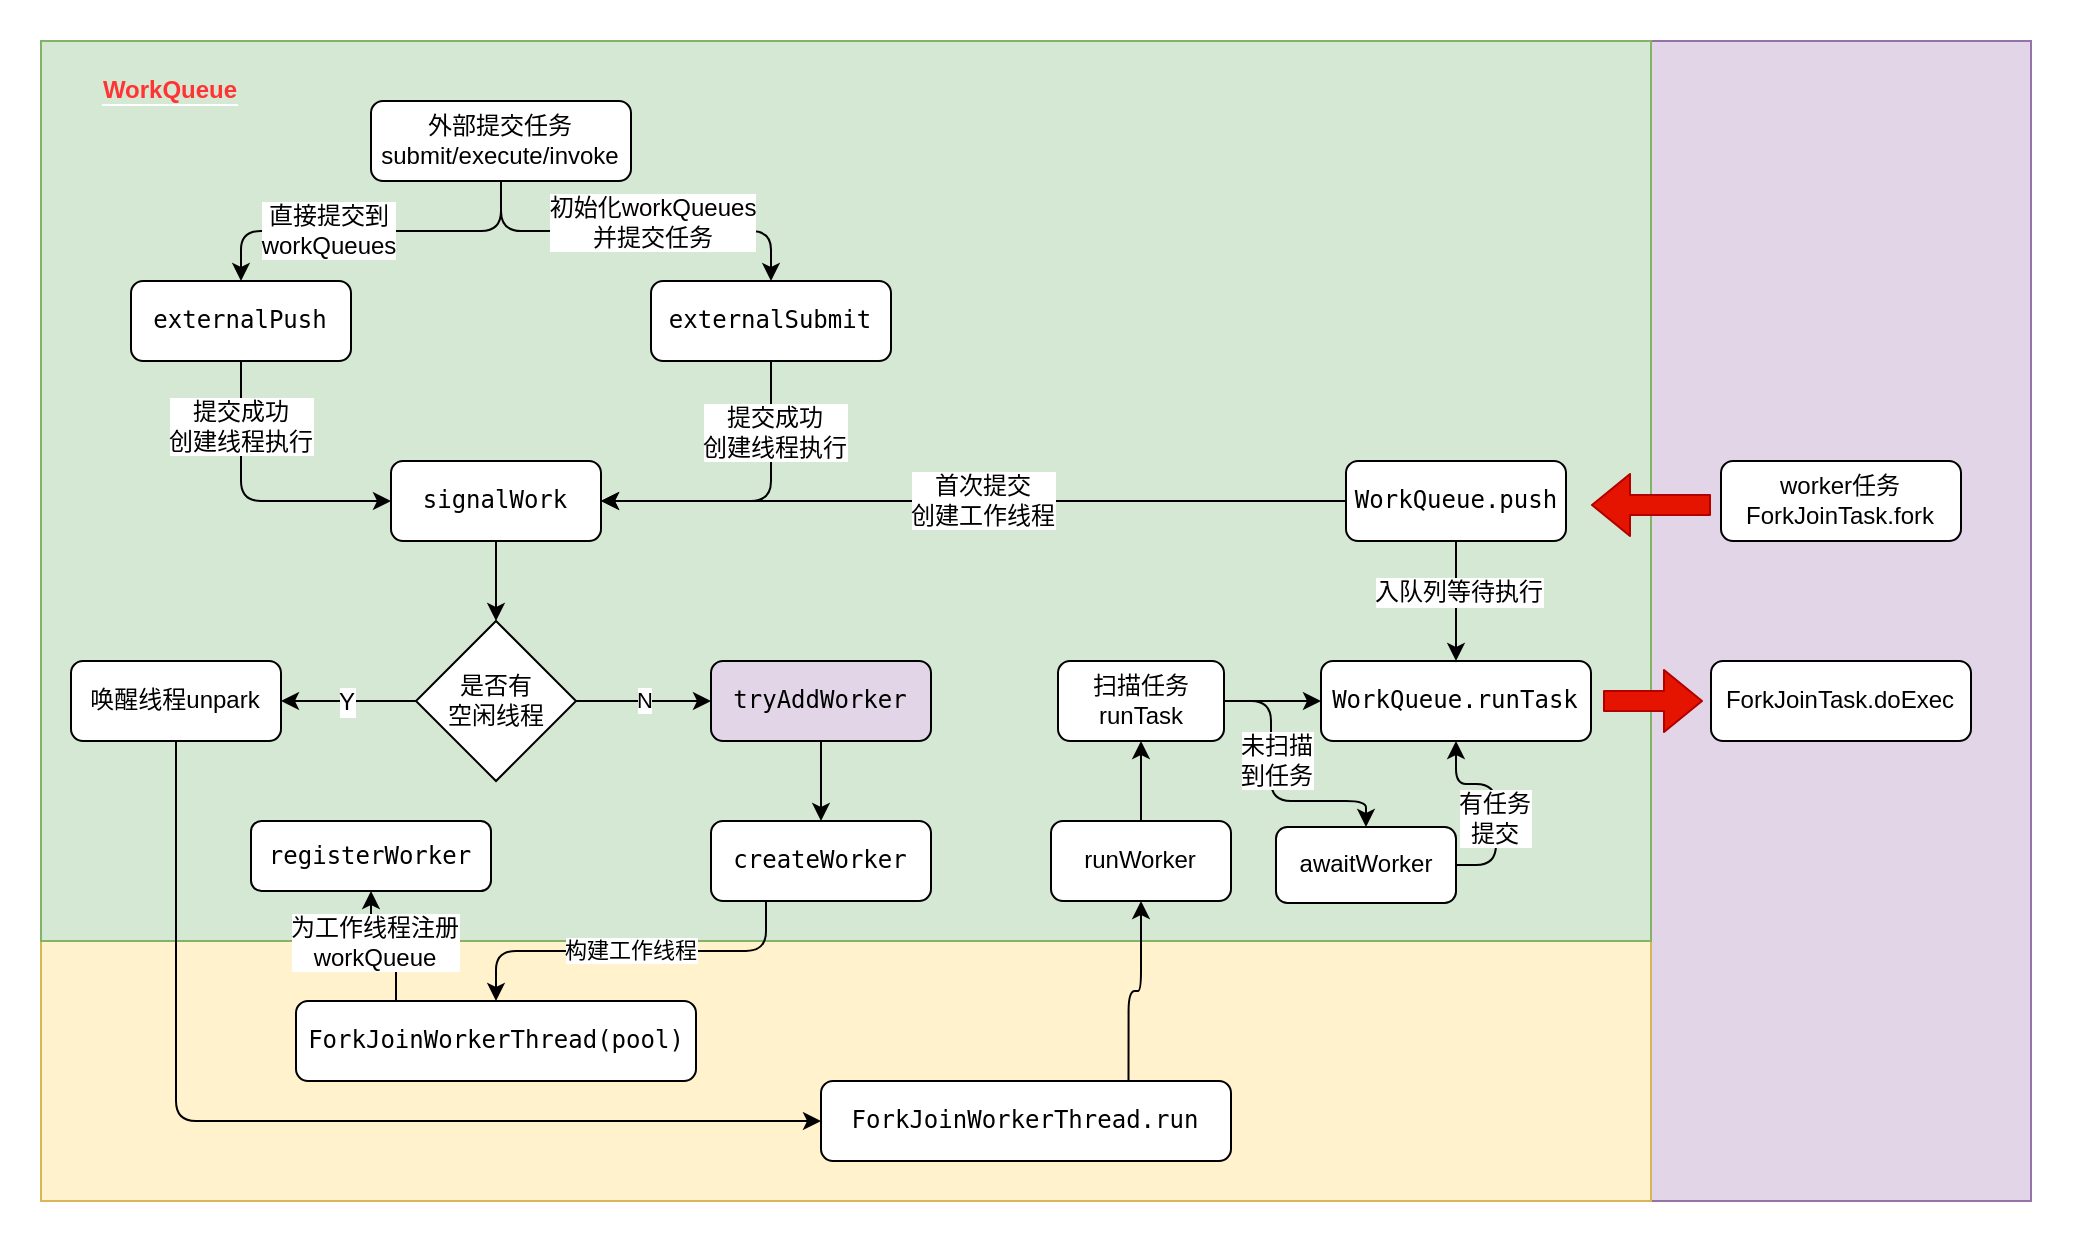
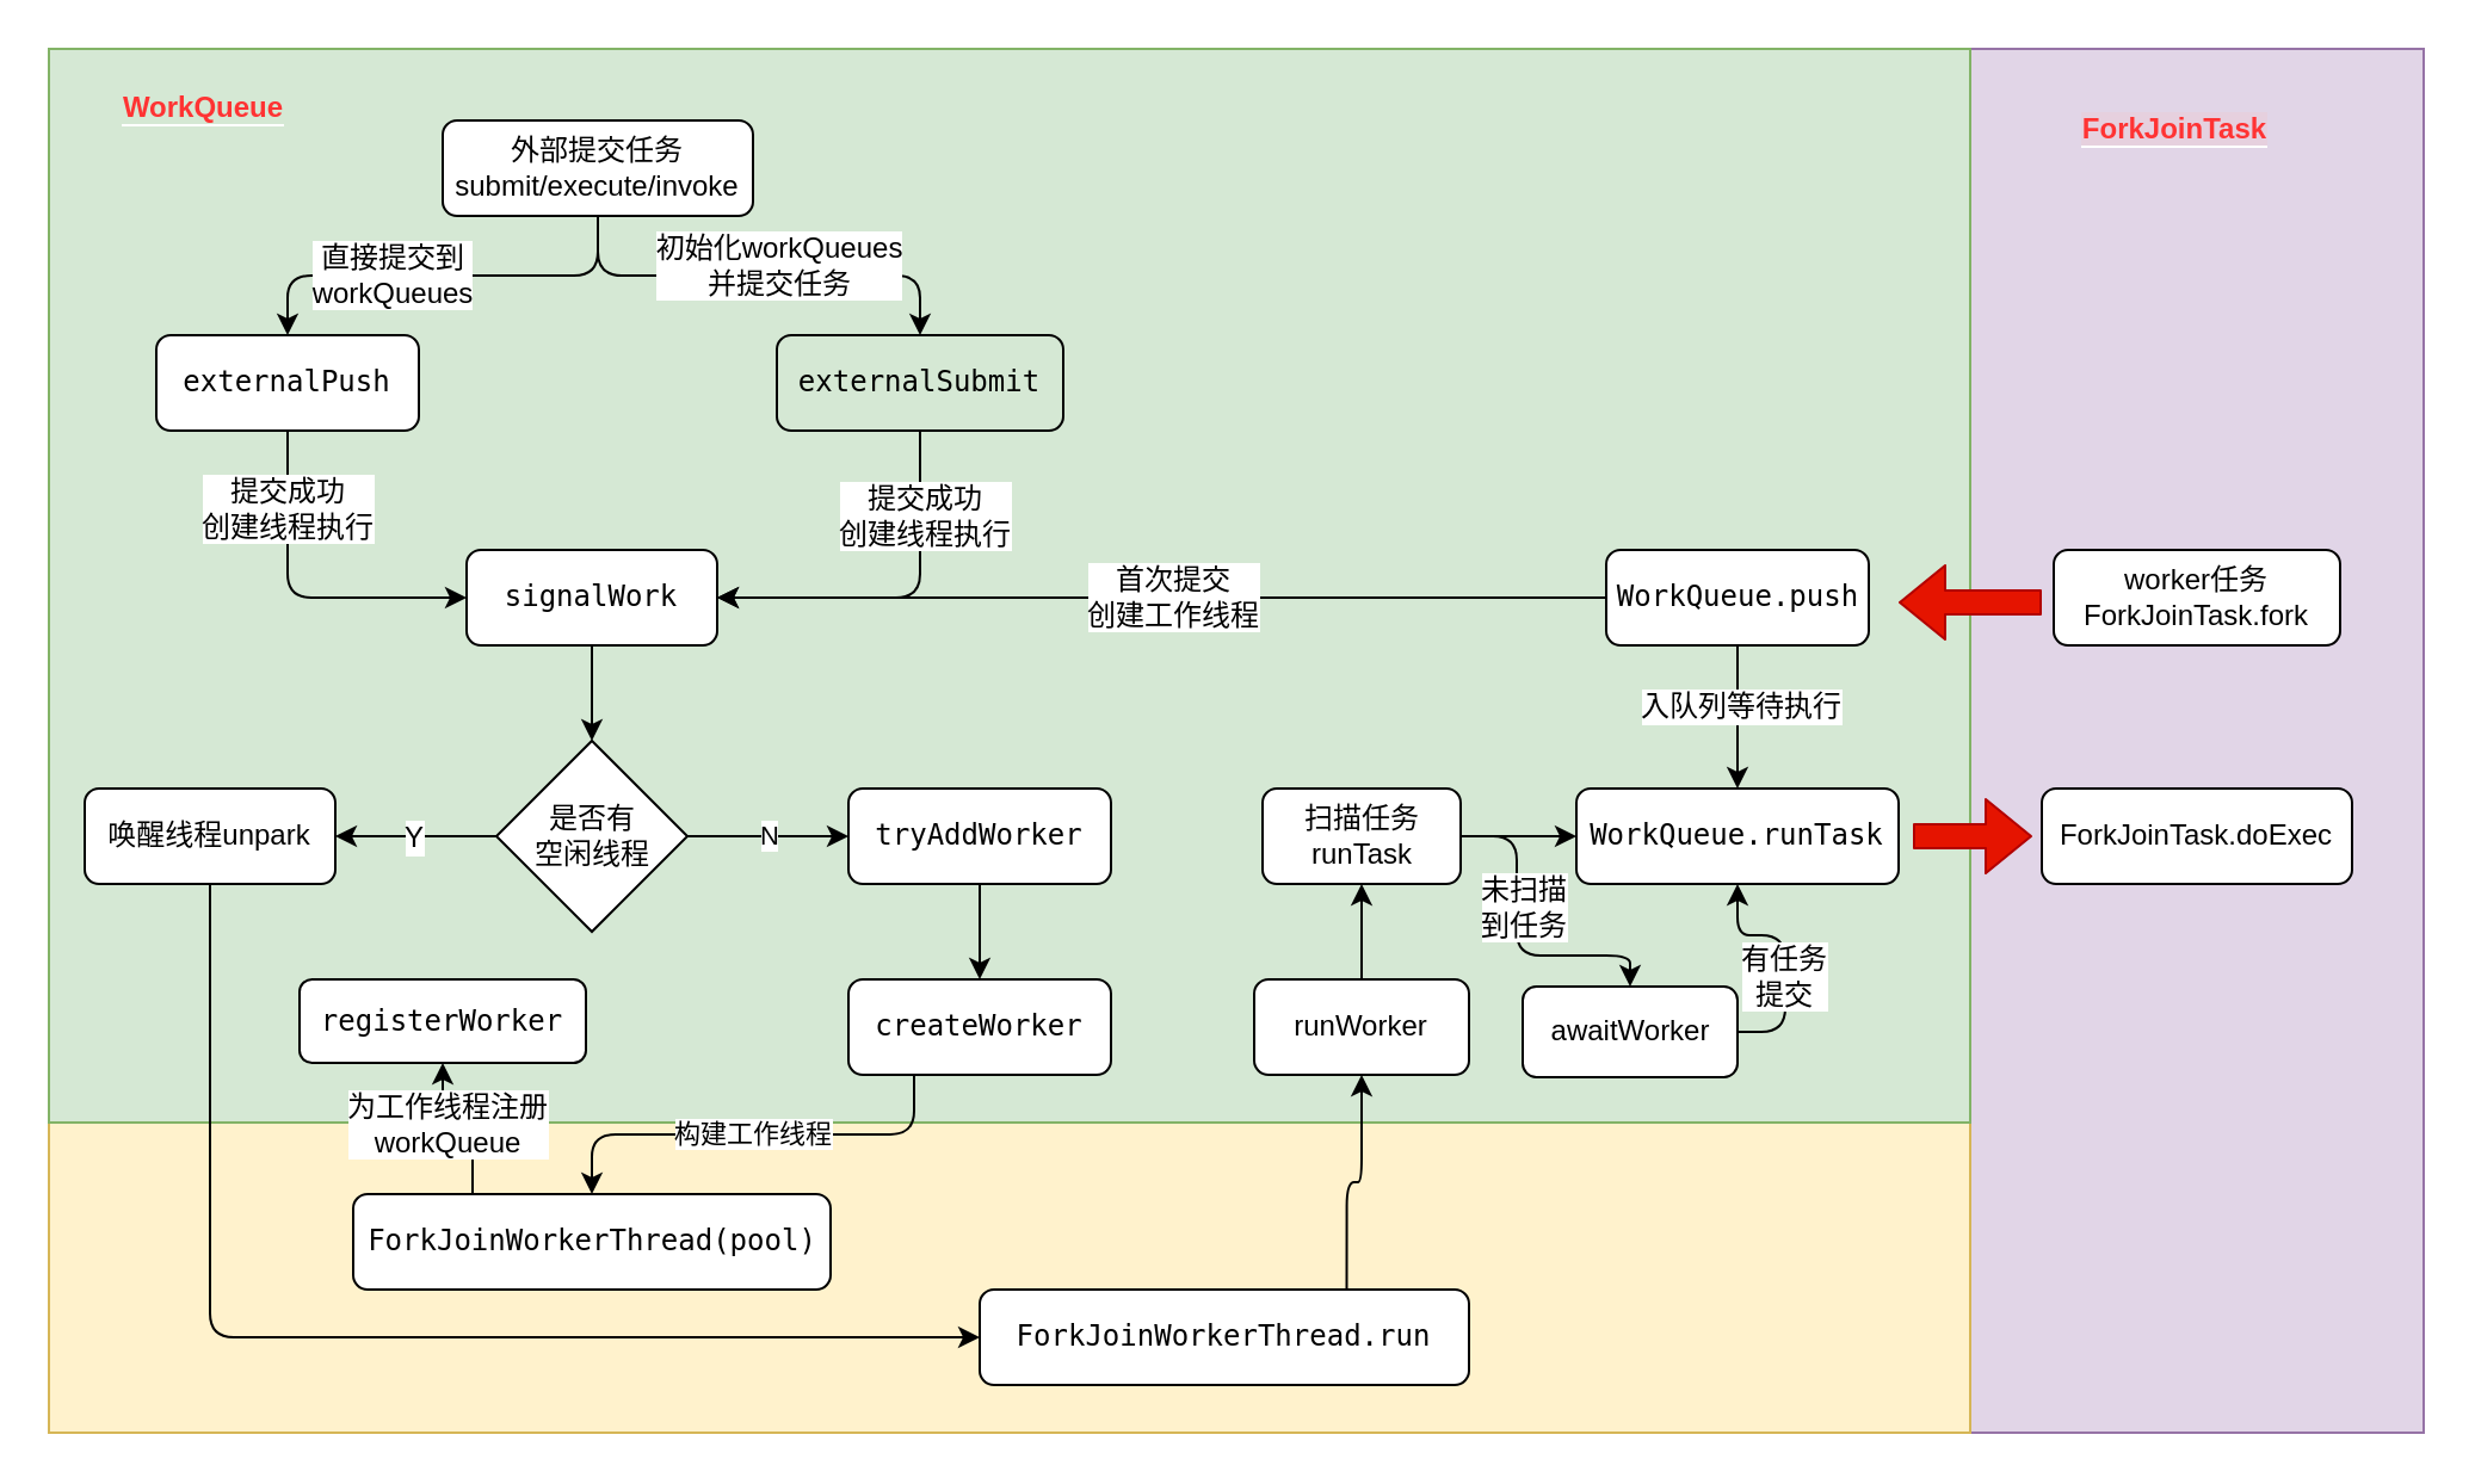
+ <mxCell id="54" value="&lt;b&gt;&lt;font color=&quot;#ff3333&quot; style=&quot;background-color: rgb(230 , 208 , 222)&quot;&gt;ForkJoinTask&lt;/font&gt;&lt;/b&gt;" style="text;html=1;strokeColor=none;fillColor=none;align=center;verticalAlign=middle;whiteSpace=wrap;rounded=0;labelBackgroundColor=#FFFFFF;" parent="1" vertex="1"><mxGeometry x="835" y="40" width="152" height="27" as="geometry" /></mxCell>
- <mxCell id="15" value="&lt;pre&gt;externalSubmit&lt;/pre&gt;" style="rounded=1;whiteSpace=wrap;html=1;" parent="1" vertex="1"><mxGeometry x="325" y="140" width="120" height="40" as="geometry" /></mxCell>
+ <mxCell id="15" value="&lt;pre&gt;externalSubmit&lt;/pre&gt;" style="rounded=1;whiteSpace=wrap;html=1;fillColor=#d5e8d4;" parent="1" vertex="1"><mxGeometry x="325" y="140" width="120" height="40" as="geometry" /></mxCell>
- <mxCell id="25" value="&lt;pre&gt;tryAddWorker&lt;/pre&gt;" style="rounded=1;whiteSpace=wrap;html=1;fillColor=#e1d5e7;" parent="1" vertex="1"><mxGeometry x="355" y="330" width="110" height="40" as="geometry" /></mxCell>
+ <mxCell id="25" value="&lt;pre&gt;tryAddWorker&lt;/pre&gt;" style="rounded=1;whiteSpace=wrap;html=1;" parent="1" vertex="1"><mxGeometry x="355" y="330" width="110" height="40" as="geometry" /></mxCell>
